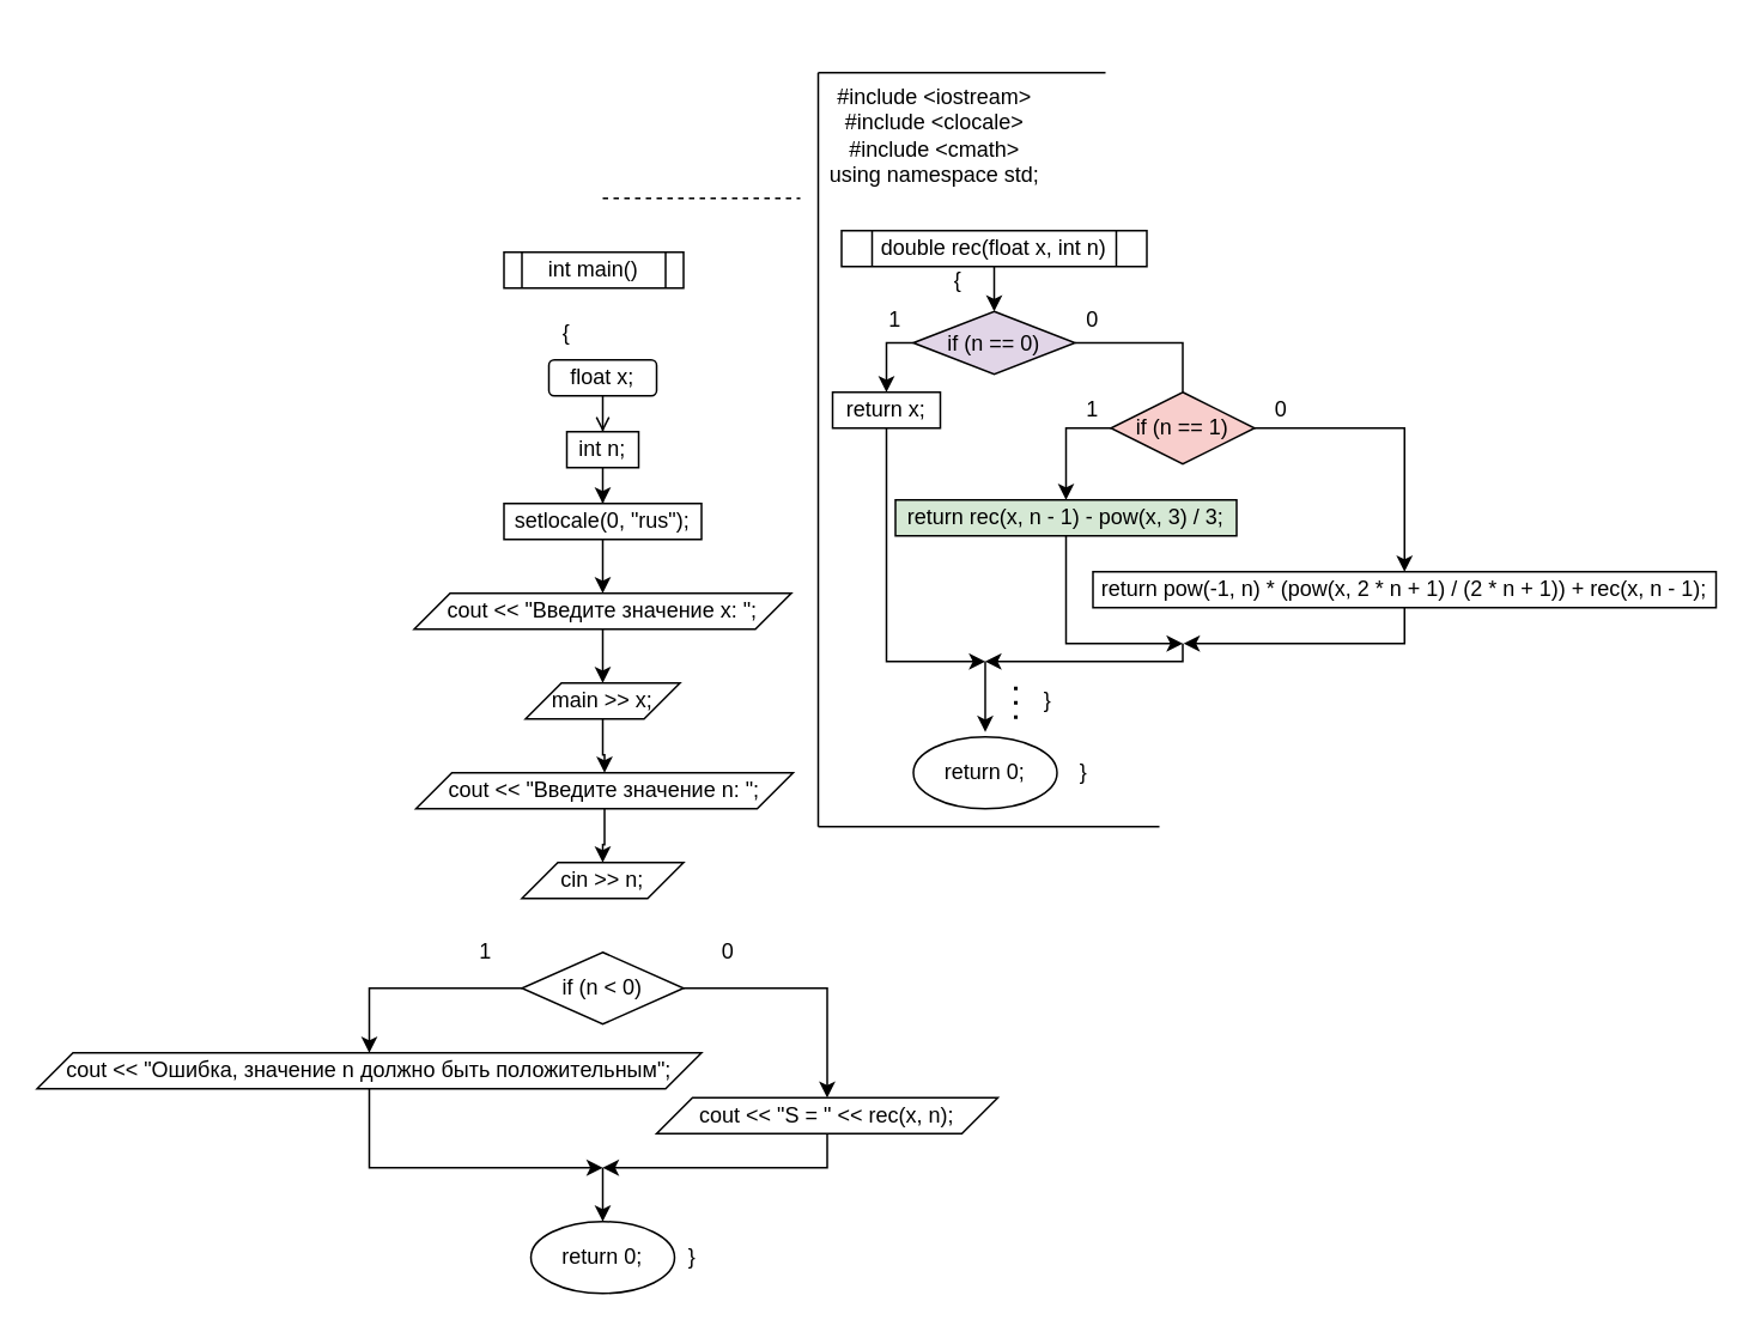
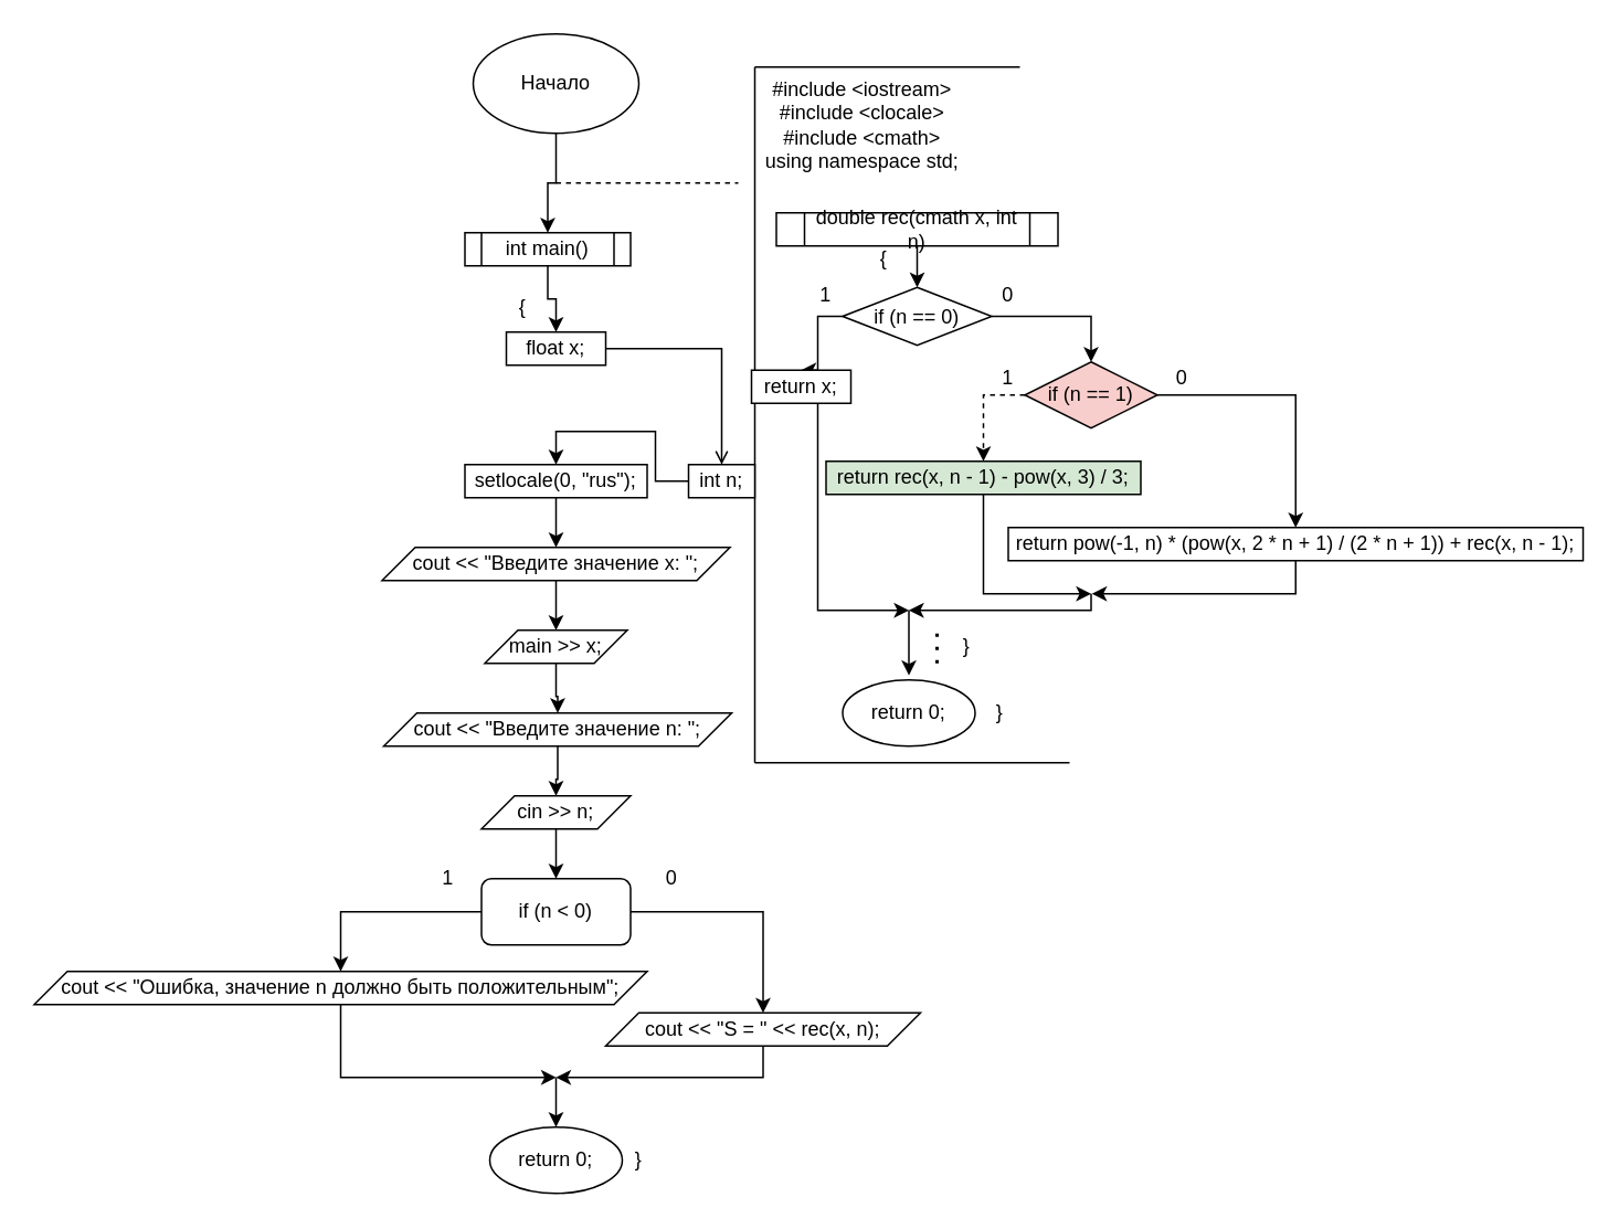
+ <mxCell id="3" value="Начало" style="ellipse;whiteSpace=wrap;html=1;" vertex="1" parent="1"><mxGeometry x="285" y="20" width="100" height="60" as="geometry" /></mxCell>
+ <mxCell id="2" style="edgeStyle=orthogonalEdgeStyle;rounded=0;orthogonalLoop=1;jettySize=auto;html=1;entryX=0.5;entryY=0;entryDx=0;entryDy=0;" edge="1" parent="1" source="3" target="5"><mxGeometry relative="1" as="geometry" /></mxCell>
- <mxCell id="11" value="double rec(float x, int n)" style="shape=process;whiteSpace=wrap;html=1;backgroundOutline=1;" vertex="1" parent="1"><mxGeometry x="468" y="128" width="170" height="20" as="geometry" /></mxCell>
+ <mxCell id="11" value="double rec(cmath x, int n)" style="shape=process;whiteSpace=wrap;html=1;backgroundOutline=1;" vertex="1" parent="1"><mxGeometry x="468" y="128" width="170" height="20" as="geometry" /></mxCell>
+ <mxCell id="4" style="edgeStyle=orthogonalEdgeStyle;rounded=0;orthogonalLoop=1;jettySize=auto;html=1;entryX=0.5;entryY=0;entryDx=0;entryDy=0;" edge="1" parent="1" source="5" target="16"><mxGeometry relative="1" as="geometry" /></mxCell>
- <mxCell id="42" value="if (n == 0)" style="rhombus;whiteSpace=wrap;html=1;fillColor=#e1d5e7;" vertex="1" parent="1"><mxGeometry x="508" y="173" width="90" height="35" as="geometry" /></mxCell>
+ <mxCell id="42" value="if (n == 0)" style="rhombus;whiteSpace=wrap;html=1;" vertex="1" parent="1"><mxGeometry x="508" y="173" width="90" height="35" as="geometry" /></mxCell>
- <mxCell id="16" value="float x;" style="whiteSpace=wrap;html=1;rounded=1;" vertex="1" parent="1"><mxGeometry x="305" y="200" width="60" height="20" as="geometry" /></mxCell>
+ <mxCell id="16" value="float x;" style="rounded=0;whiteSpace=wrap;html=1;" vertex="1" parent="1"><mxGeometry x="305" y="200" width="60" height="20" as="geometry" /></mxCell>
- <mxCell id="41" style="edgeStyle=orthogonalEdgeStyle;rounded=0;orthogonalLoop=1;jettySize=auto;html=1;endArrow=none;" edge="1" parent="1" source="42" target="47"><mxGeometry relative="1" as="geometry" /></mxCell>
+ <mxCell id="41" style="edgeStyle=orthogonalEdgeStyle;rounded=0;orthogonalLoop=1;jettySize=auto;html=1;" edge="1" parent="1" source="42" target="47"><mxGeometry relative="1" as="geometry" /></mxCell>
- <mxCell id="44" value="return x;" style="rounded=0;whiteSpace=wrap;html=1;" vertex="1" parent="1"><mxGeometry x="463" y="218" width="60" height="20" as="geometry" /></mxCell>
+ <mxCell id="44" value="return x;" style="rounded=0;whiteSpace=wrap;html=1;" vertex="1" parent="1"><mxGeometry x="453" y="223" width="60" height="20" as="geometry" /></mxCell>
- <mxCell id="45" style="edgeStyle=orthogonalEdgeStyle;rounded=0;orthogonalLoop=1;jettySize=auto;html=1;entryX=0.5;entryY=0;entryDx=0;entryDy=0;" edge="1" parent="1" source="47" target="49"><mxGeometry relative="1" as="geometry"><Array as="points"><mxPoint x="593" y="238" /></Array></mxGeometry></mxCell>
+ <mxCell id="45" style="edgeStyle=orthogonalEdgeStyle;rounded=0;orthogonalLoop=1;jettySize=auto;html=1;entryX=0.5;entryY=0;entryDx=0;entryDy=0;dashed=1;" edge="1" parent="1" source="47" target="49"><mxGeometry relative="1" as="geometry"><Array as="points"><mxPoint x="593" y="238" /></Array></mxGeometry></mxCell>
- <mxCell id="18" value="int n;" style="rounded=0;whiteSpace=wrap;html=1;" vertex="1" parent="1"><mxGeometry x="315" y="240" width="40" height="20" as="geometry" /></mxCell>
+ <mxCell id="18" value="int n;" style="rounded=0;whiteSpace=wrap;html=1;" vertex="1" parent="1"><mxGeometry x="415" y="280" width="40" height="20" as="geometry" /></mxCell>
+ <mxCell id="25" style="edgeStyle=orthogonalEdgeStyle;rounded=0;orthogonalLoop=1;jettySize=auto;html=1;entryX=0.5;entryY=0;entryDx=0;entryDy=0;" edge="1" parent="1" source="26" target="31"><mxGeometry relative="1" as="geometry" /></mxCell>
- <mxCell id="31" value="if (n &amp;lt; 0)" style="rhombus;whiteSpace=wrap;html=1;" vertex="1" parent="1"><mxGeometry x="290" y="530" width="90" height="40" as="geometry" /></mxCell>
+ <mxCell id="31" value="if (n &amp;lt; 0)" style="whiteSpace=wrap;html=1;rounded=1;" vertex="1" parent="1"><mxGeometry x="290" y="530" width="90" height="40" as="geometry" /></mxCell>
